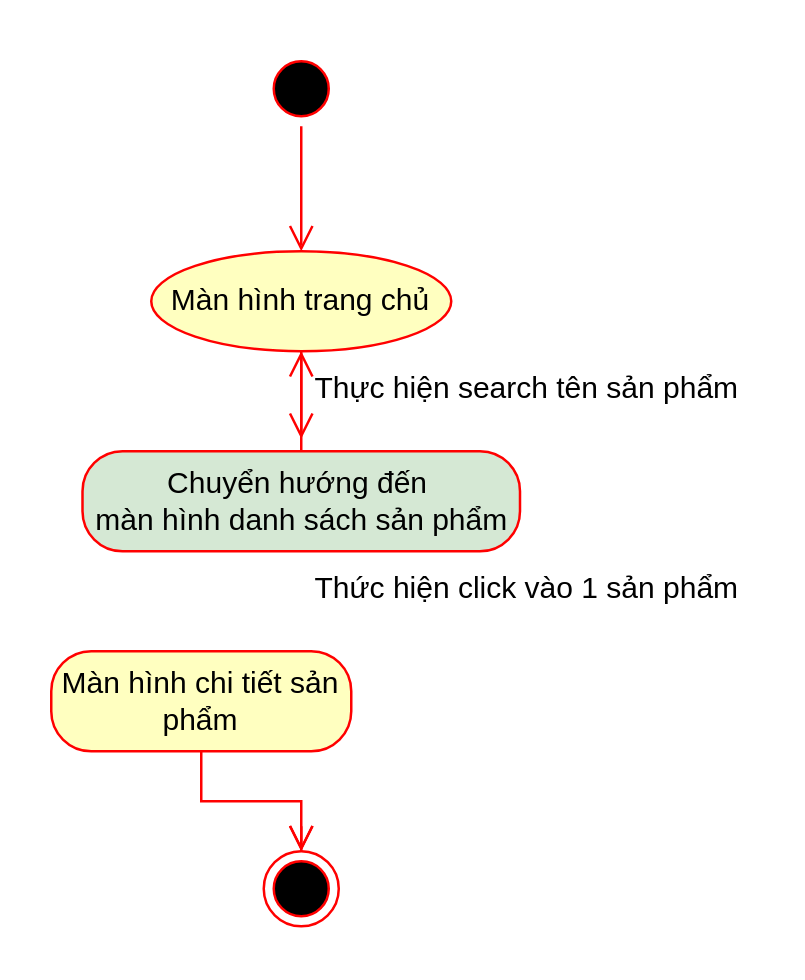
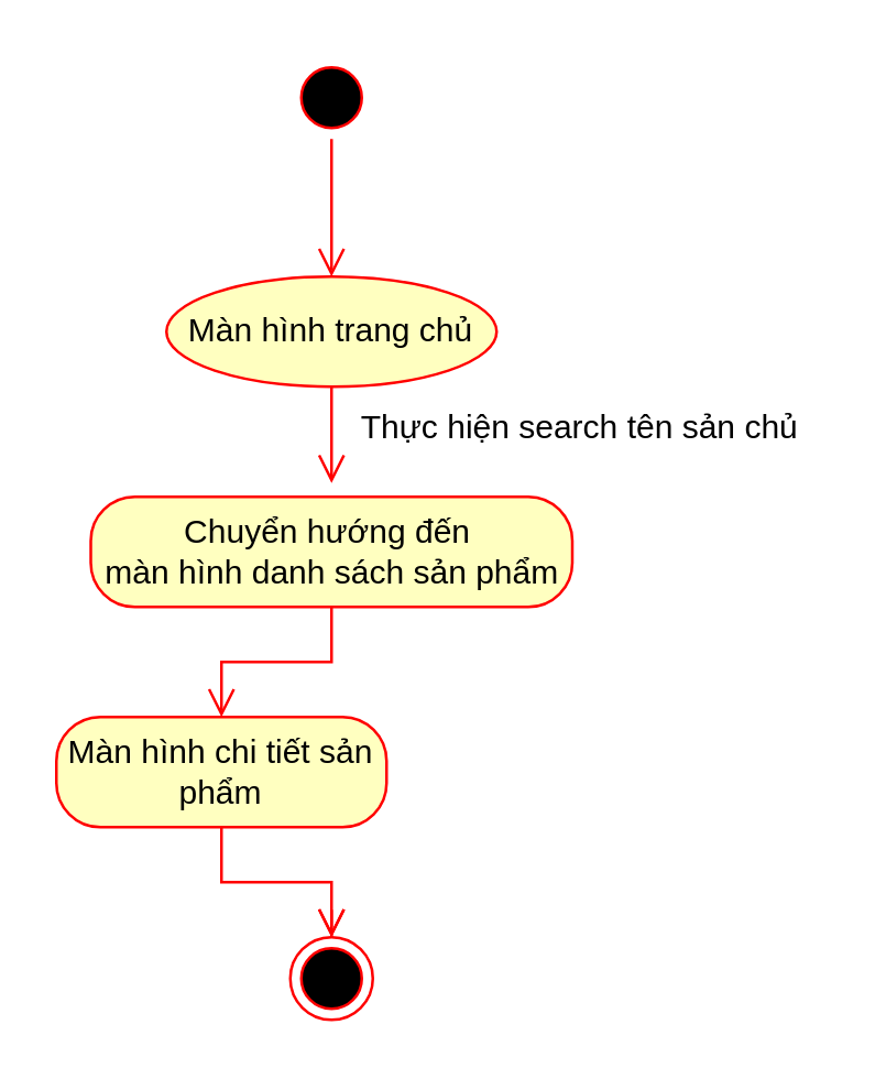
- <mxCell id="12" value="Thực hiện search tên sản phẩm" style="text;html=1;align=center;verticalAlign=middle;resizable=0;points=[];autosize=1;strokeColor=none;fillColor=none;" vertex="1" parent="1"><mxGeometry x="125" y="140" width="170" height="30" as="geometry" /></mxCell>
+ <mxCell id="12" value="Thực hiện search tên sản chủ" style="text;html=1;align=center;verticalAlign=middle;resizable=0;points=[];autosize=1;strokeColor=none;fillColor=none;" vertex="1" parent="1"><mxGeometry x="125" y="140" width="170" height="30" as="geometry" /></mxCell>
- <mxCell id="5" value="" style="edgeStyle=orthogonalEdgeStyle;html=1;verticalAlign=bottom;endArrow=open;endSize=8;strokeColor=#ff0000;rounded=0;" edge="1" source="4" parent="1" target="2"><mxGeometry relative="1" as="geometry"><mxPoint x="120" y="280" as="targetPoint" /></mxGeometry></mxCell>
+ <mxCell id="5" value="" style="edgeStyle=orthogonalEdgeStyle;html=1;verticalAlign=bottom;endArrow=open;endSize=8;strokeColor=#ff0000;rounded=0;entryX=0.5;entryY=0;entryDx=0;entryDy=0;" edge="1" source="4" parent="1" target="6"><mxGeometry relative="1" as="geometry"><mxPoint x="120" y="280" as="targetPoint" /></mxGeometry></mxCell>
- <mxCell id="4" value="Chuyển hướng đến&amp;nbsp;&lt;br&gt;màn hình danh sách sản phẩm" style="rounded=1;whiteSpace=wrap;html=1;arcSize=40;fontColor=#000000;fillColor=#d5e8d4;strokeColor=#ff0000;" vertex="1" parent="1"><mxGeometry x="32.5" y="180" width="175" height="40" as="geometry" /></mxCell>
+ <mxCell id="4" value="Chuyển hướng đến&amp;nbsp;&lt;br&gt;màn hình danh sách sản phẩm" style="rounded=1;whiteSpace=wrap;html=1;arcSize=40;fontColor=#000000;fillColor=#ffffc0;strokeColor=#ff0000;" vertex="1" parent="1"><mxGeometry x="32.5" y="180" width="175" height="40" as="geometry" /></mxCell>
- <mxCell id="13" value="Thức hiện click vào 1 sản phẩm" style="text;html=1;align=center;verticalAlign=middle;resizable=0;points=[];autosize=1;strokeColor=none;fillColor=none;" vertex="1" parent="1"><mxGeometry x="120" y="220" width="180" height="30" as="geometry" /></mxCell>
